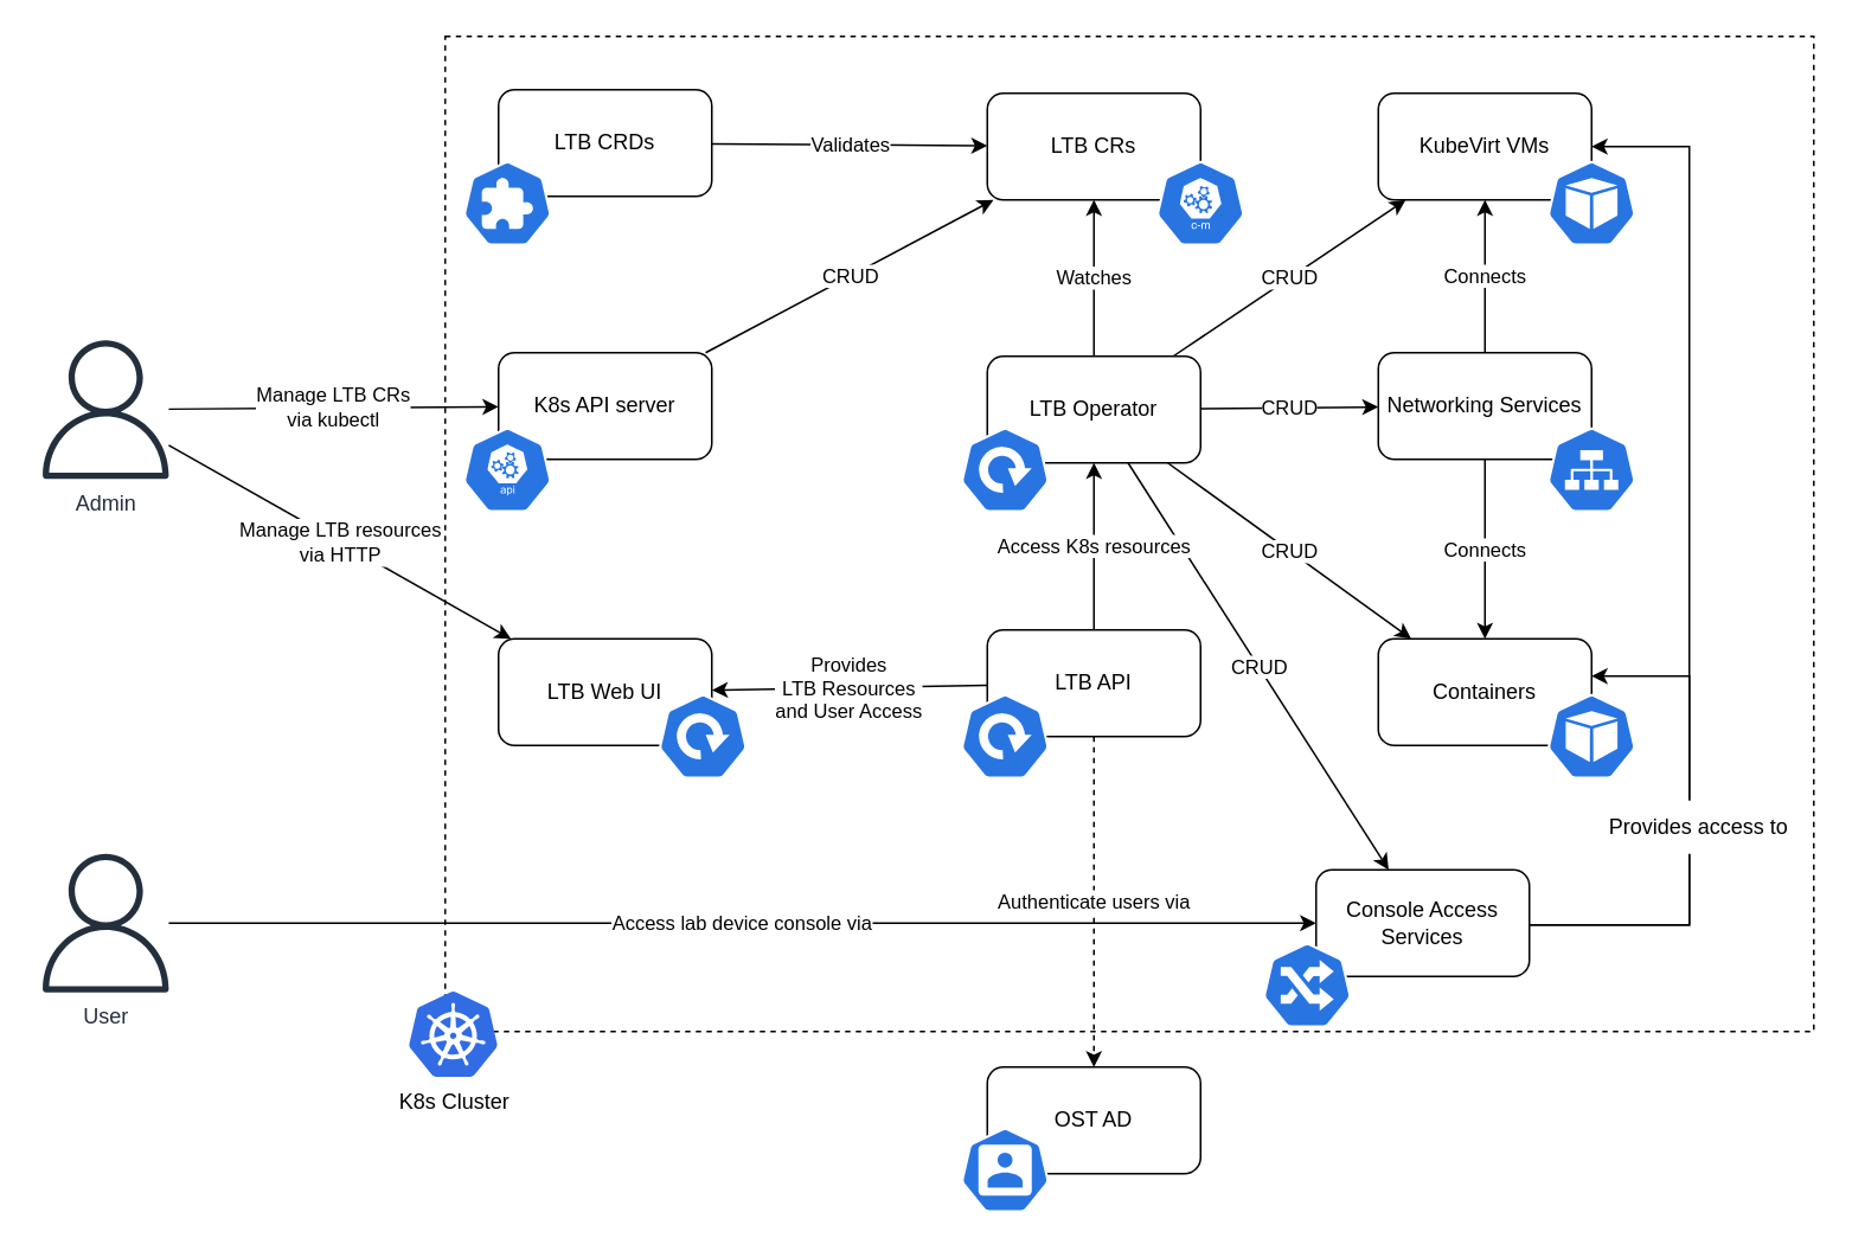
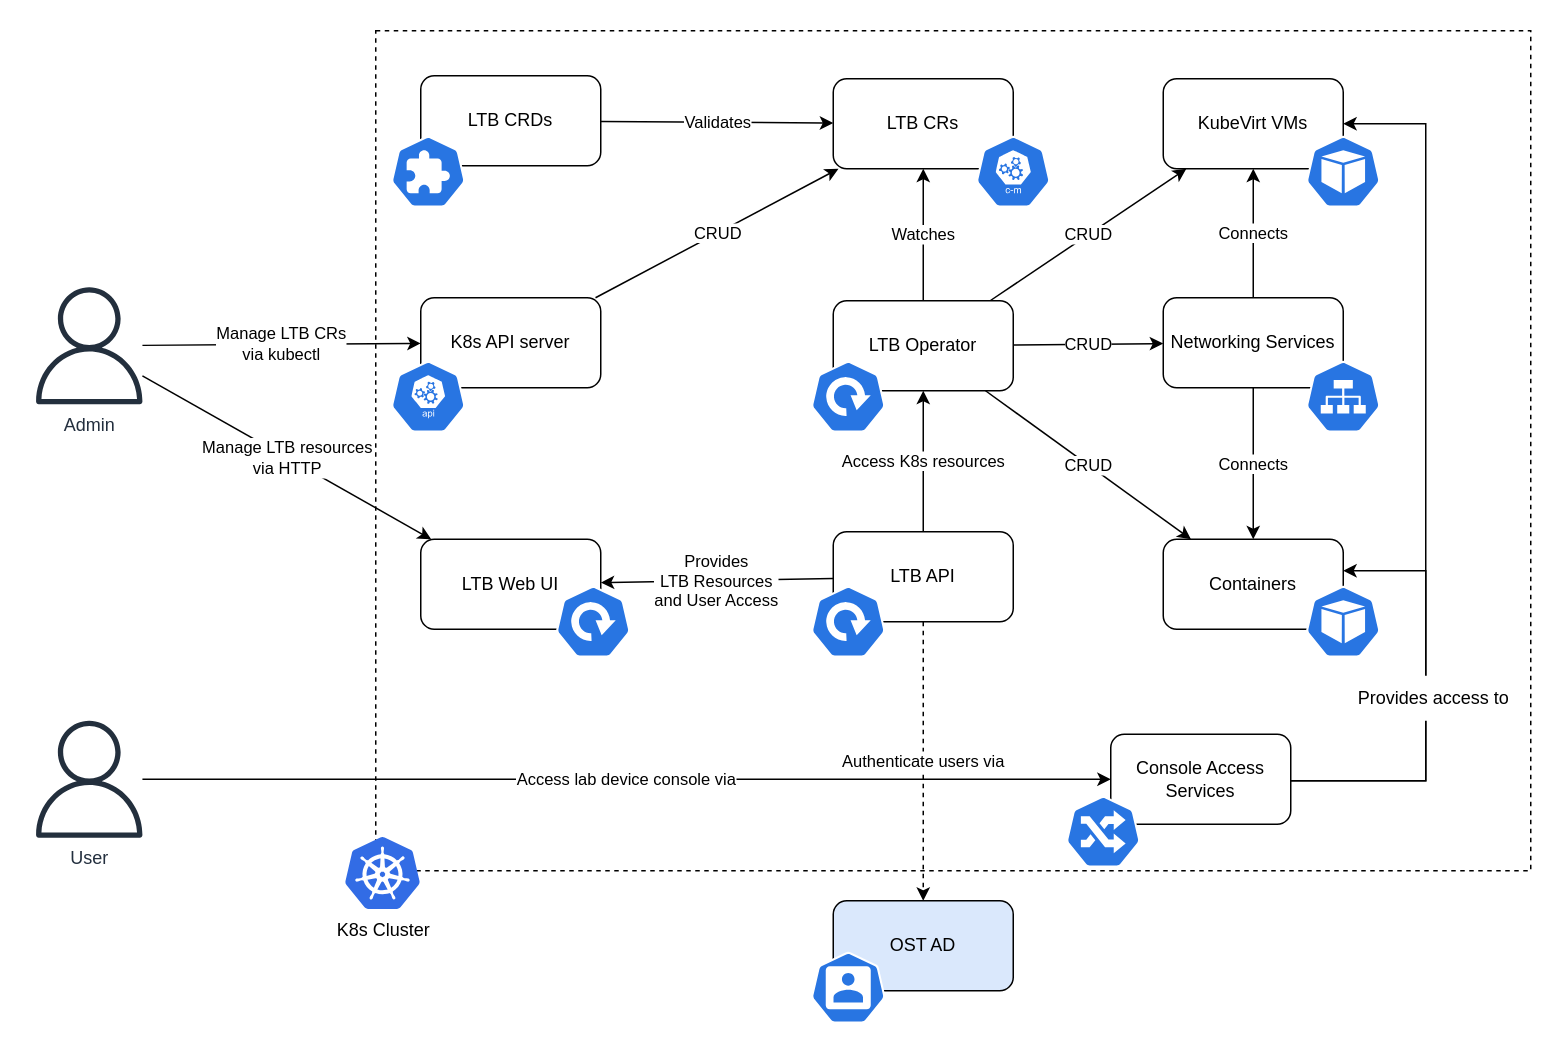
- <mxCell id="16" value="CRUD" style="edgeStyle=none;rounded=0;orthogonalLoop=1;jettySize=auto;html=1;" parent="1" source="18" target="27" edge="1"><mxGeometry relative="1" as="geometry" /></mxCell>
- <mxCell id="45" value="OST AD" style="rounded=1;whiteSpace=wrap;html=1;" vertex="1" parent="44"><mxGeometry x="15" width="120" height="60" as="geometry" /></mxCell>
+ <mxCell id="45" value="OST AD" style="rounded=1;whiteSpace=wrap;html=1;fillColor=#dae8fc;" vertex="1" parent="44"><mxGeometry x="15" width="120" height="60" as="geometry" /></mxCell>
